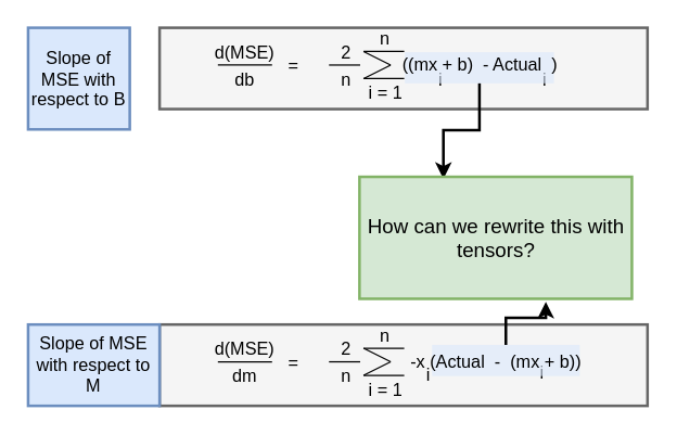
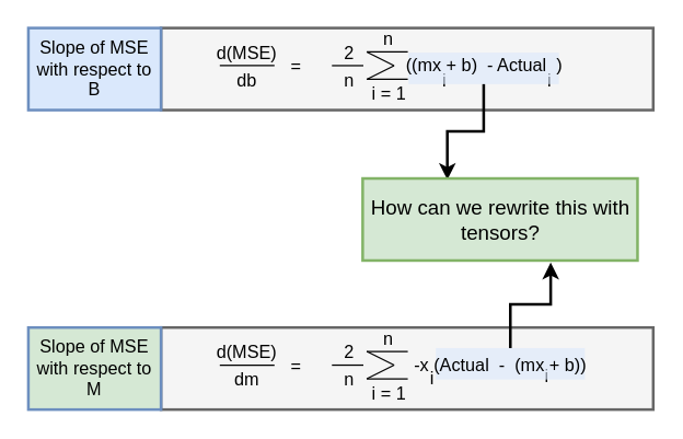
- <mxCell id="34" value="Slope of MSE with respect to B" style="rounded=0;whiteSpace=wrap;html=1;strokeWidth=2;fontSize=13;align=center;fillColor=#dae8fc;strokeColor=#6c8ebf;" vertex="1" parent="1"><mxGeometry x="20" y="20" width="75" height="75" as="geometry" /></mxCell>
+ <mxCell id="34" value="Slope of MSE with respect to B" style="rounded=0;whiteSpace=wrap;html=1;strokeWidth=2;fontSize=13;align=center;fillColor=#dae8fc;strokeColor=#6c8ebf;" vertex="1" parent="1"><mxGeometry x="20" y="20" width="97" height="60" as="geometry" /></mxCell>
- <mxCell id="42" value="How can we rewrite this with tensors?" style="rounded=0;whiteSpace=wrap;html=1;strokeWidth=2;fontSize=15;fillColor=#d5e8d4;strokeColor=#82b366;" vertex="1" parent="1"><mxGeometry x="264.5" y="130" width="201" height="90" as="geometry" /></mxCell>
+ <mxCell id="42" value="How can we rewrite this with tensors?" style="rounded=0;whiteSpace=wrap;html=1;strokeWidth=2;fontSize=15;fillColor=#d5e8d4;strokeColor=#82b366;" vertex="1" parent="1"><mxGeometry x="264.5" y="130" width="201" height="60" as="geometry" /></mxCell>
- <mxCell id="35" value="Slope of MSE with respect to M" style="rounded=0;whiteSpace=wrap;html=1;strokeWidth=2;fontSize=13;align=center;fillColor=#dae8fc;strokeColor=#6c8ebf;" vertex="1" parent="1"><mxGeometry x="20" y="239" width="97" height="60" as="geometry" /></mxCell>
+ <mxCell id="35" value="Slope of MSE with respect to M" style="rounded=0;whiteSpace=wrap;html=1;strokeWidth=2;fontSize=13;align=center;fillColor=#d5e8d4;strokeColor=#6c8ebf;" vertex="1" parent="1"><mxGeometry x="20" y="239" width="97" height="60" as="geometry" /></mxCell>
